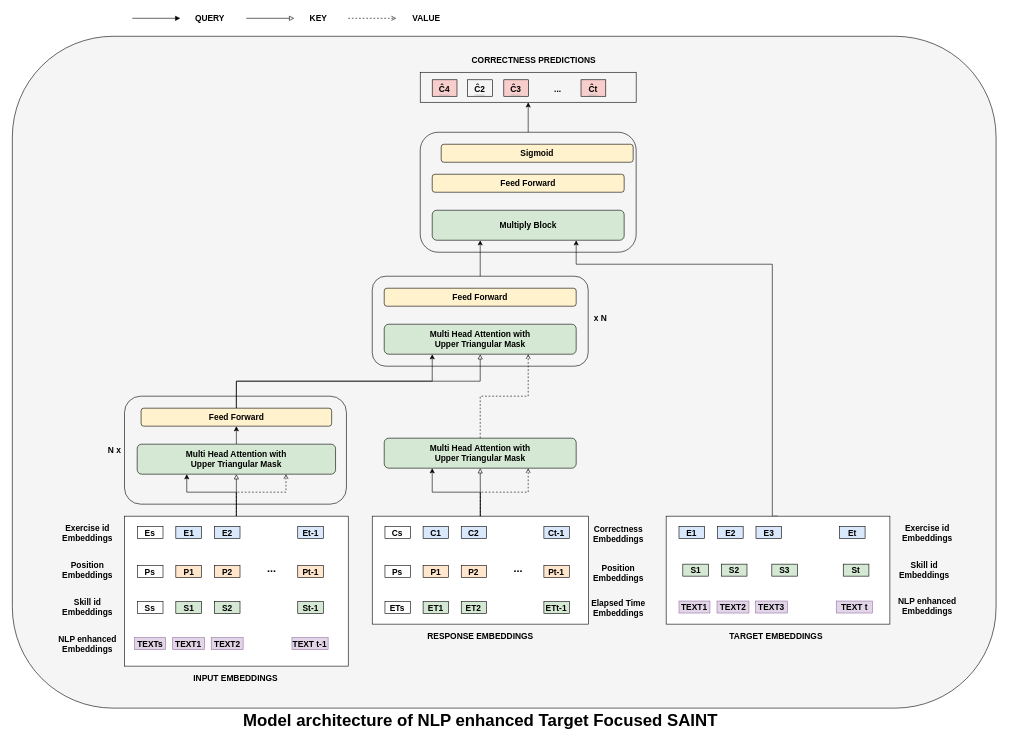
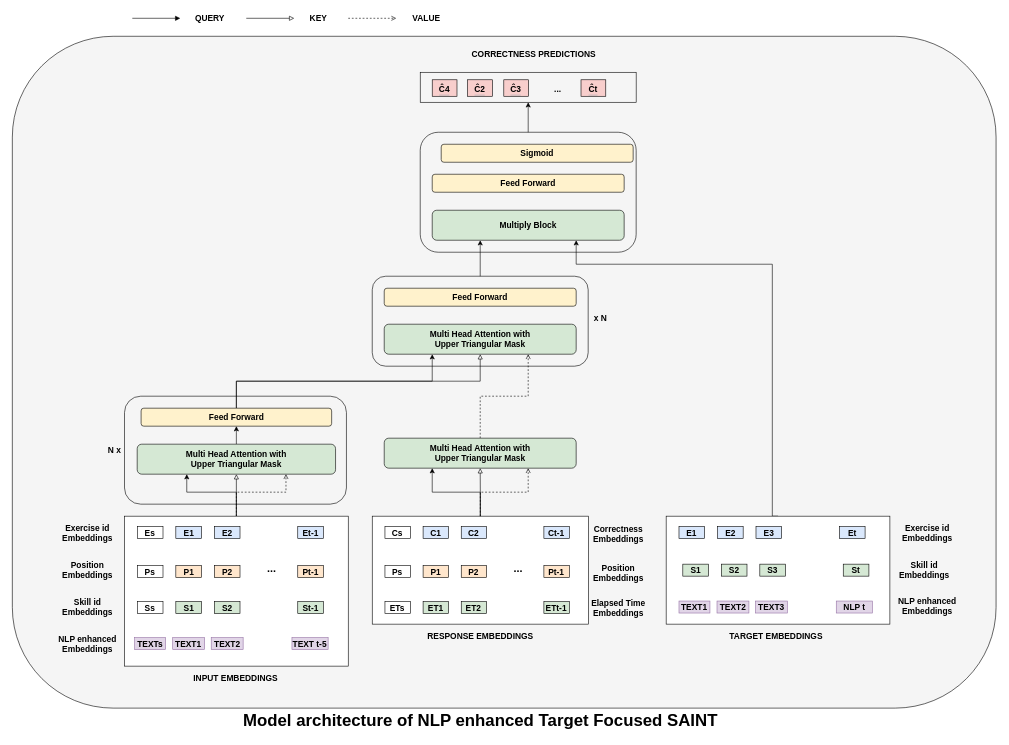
- <mxCell id="56" value="CORRECTNESS PREDICTIONS" style="text;html=1;align=center;verticalAlign=middle;resizable=0;points=[];autosize=1;strokeColor=none;fillColor=none;fontSize=14;fontStyle=1" parent="1" vertex="1"><mxGeometry x="778.89" y="90" width="220" height="20" as="geometry" /></mxCell>
+ <mxCell id="56" value="CORRECTNESS PREDICTIONS" style="text;html=1;align=center;verticalAlign=middle;resizable=0;points=[];autosize=1;strokeColor=none;fillColor=none;fontSize=14;fontStyle=1" parent="1" vertex="1"><mxGeometry x="778.89" y="80" width="220" height="20" as="geometry" /></mxCell>
- <mxCell id="61" value="&lt;h1 id=&quot;firstHeading&quot; class=&quot;firstHeading mw-first-heading&quot; style=&quot;margin: 0px 0px 0.25em; padding: 0px; overflow: visible; border-bottom: 1px solid rgb(162, 169, 177); line-height: 1.3; font-size: 14px;&quot;&gt;&lt;font style=&quot;font-size: 14px&quot;&gt;Ĉ2&lt;/font&gt;&lt;/h1&gt;" style="rounded=0;whiteSpace=wrap;html=1;fillColor=#f5f5f5;strokeColor=#000000;fontSize=14;fontStyle=1;verticalAlign=top;" parent="1" vertex="1"><mxGeometry x="778.89" y="132.5" width="41.3" height="27.5" as="geometry" /></mxCell>
+ <mxCell id="61" value="&lt;h1 id=&quot;firstHeading&quot; class=&quot;firstHeading mw-first-heading&quot; style=&quot;margin: 0px 0px 0.25em; padding: 0px; overflow: visible; border-bottom: 1px solid rgb(162, 169, 177); line-height: 1.3; font-size: 14px;&quot;&gt;&lt;font style=&quot;font-size: 14px&quot;&gt;Ĉ2&lt;/font&gt;&lt;/h1&gt;" style="rounded=0;whiteSpace=wrap;html=1;fillColor=#f8cecc;strokeColor=#000000;fontSize=14;fontStyle=1;verticalAlign=top;" parent="1" vertex="1"><mxGeometry x="778.89" y="132.5" width="41.3" height="27.5" as="geometry" /></mxCell>
- <mxCell id="114" value="S3" style="rounded=0;whiteSpace=wrap;html=1;fillColor=#d5e8d4;strokeColor=#000000;fontSize=14;fontStyle=1" parent="108" vertex="1"><mxGeometry x="154.767" y="62.5" width="42.791" height="20" as="geometry" /></mxCell>
+ <mxCell id="114" value="S3" style="rounded=0;whiteSpace=wrap;html=1;fillColor=#d5e8d4;strokeColor=#000000;fontSize=14;fontStyle=1" parent="108" vertex="1"><mxGeometry x="134.767" y="62.5" width="42.791" height="20" as="geometry" /></mxCell>
- <mxCell id="128" value="TEXT t" style="rounded=0;whiteSpace=wrap;html=1;fillColor=#e1d5e7;strokeColor=#9673a6;fontSize=14;fontStyle=1" parent="108" vertex="1"><mxGeometry x="262.19" y="124" width="60.3" height="20" as="geometry" /></mxCell>
+ <mxCell id="128" value="NLP t" style="rounded=0;whiteSpace=wrap;html=1;fillColor=#e1d5e7;strokeColor=#9673a6;fontSize=14;fontStyle=1" parent="108" vertex="1"><mxGeometry x="262.19" y="124" width="60.3" height="20" as="geometry" /></mxCell>
- <mxCell id="104" value="TEXT t-1" style="rounded=0;whiteSpace=wrap;html=1;fillColor=#e1d5e7;strokeColor=#9673a6;fontSize=14;fontStyle=1" parent="1" vertex="1"><mxGeometry x="486.17" y="1062.5" width="60.3" height="20" as="geometry" /></mxCell>
+ <mxCell id="104" value="TEXT t-5" style="rounded=0;whiteSpace=wrap;html=1;fillColor=#e1d5e7;strokeColor=#9673a6;fontSize=14;fontStyle=1" parent="1" vertex="1"><mxGeometry x="486.17" y="1062.5" width="60.3" height="20" as="geometry" /></mxCell>
